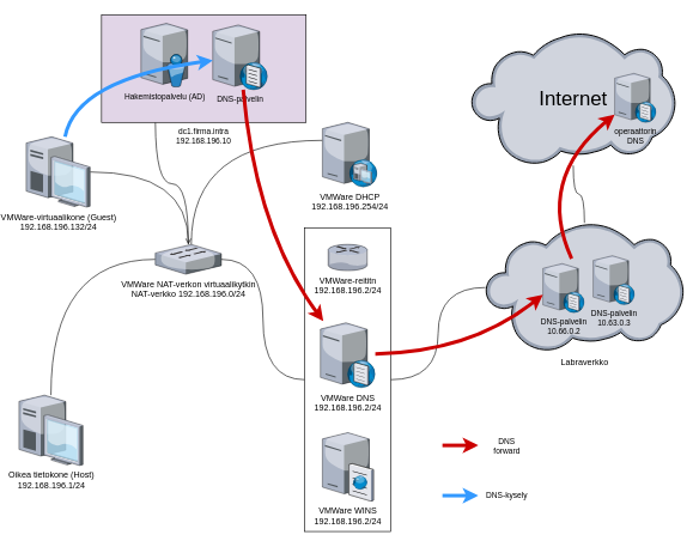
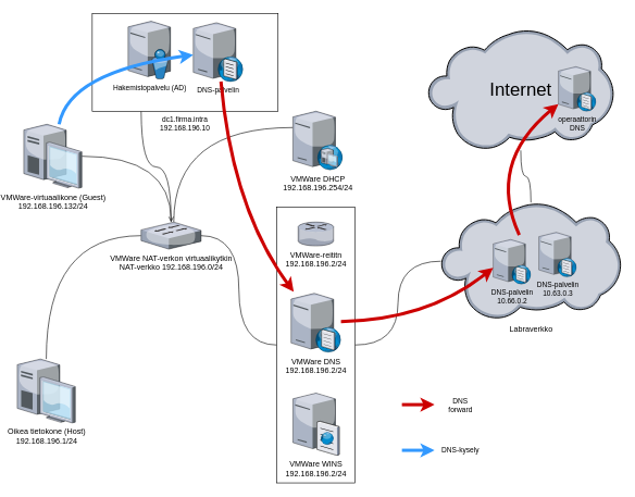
- <mxCell id="3" value="dc1.firma.intra&lt;br&gt;192.168.196.10" style="rounded=0;whiteSpace=wrap;html=1;fontFamily=Helvetica;fontSize=11;fontColor=default;labelPosition=center;verticalLabelPosition=bottom;align=center;verticalAlign=top;fillColor=#e1d5e7;" vertex="1" parent="1"><mxGeometry x="135" y="20" width="285" height="150" as="geometry" /></mxCell>
+ <mxCell id="3" value="dc1.firma.intra&lt;br&gt;192.168.196.10" style="rounded=0;whiteSpace=wrap;html=1;fontFamily=Helvetica;fontSize=11;fontColor=default;labelPosition=center;verticalLabelPosition=bottom;align=center;verticalAlign=top;" vertex="1" parent="1"><mxGeometry x="135" y="20" width="285" height="150" as="geometry" /></mxCell>
